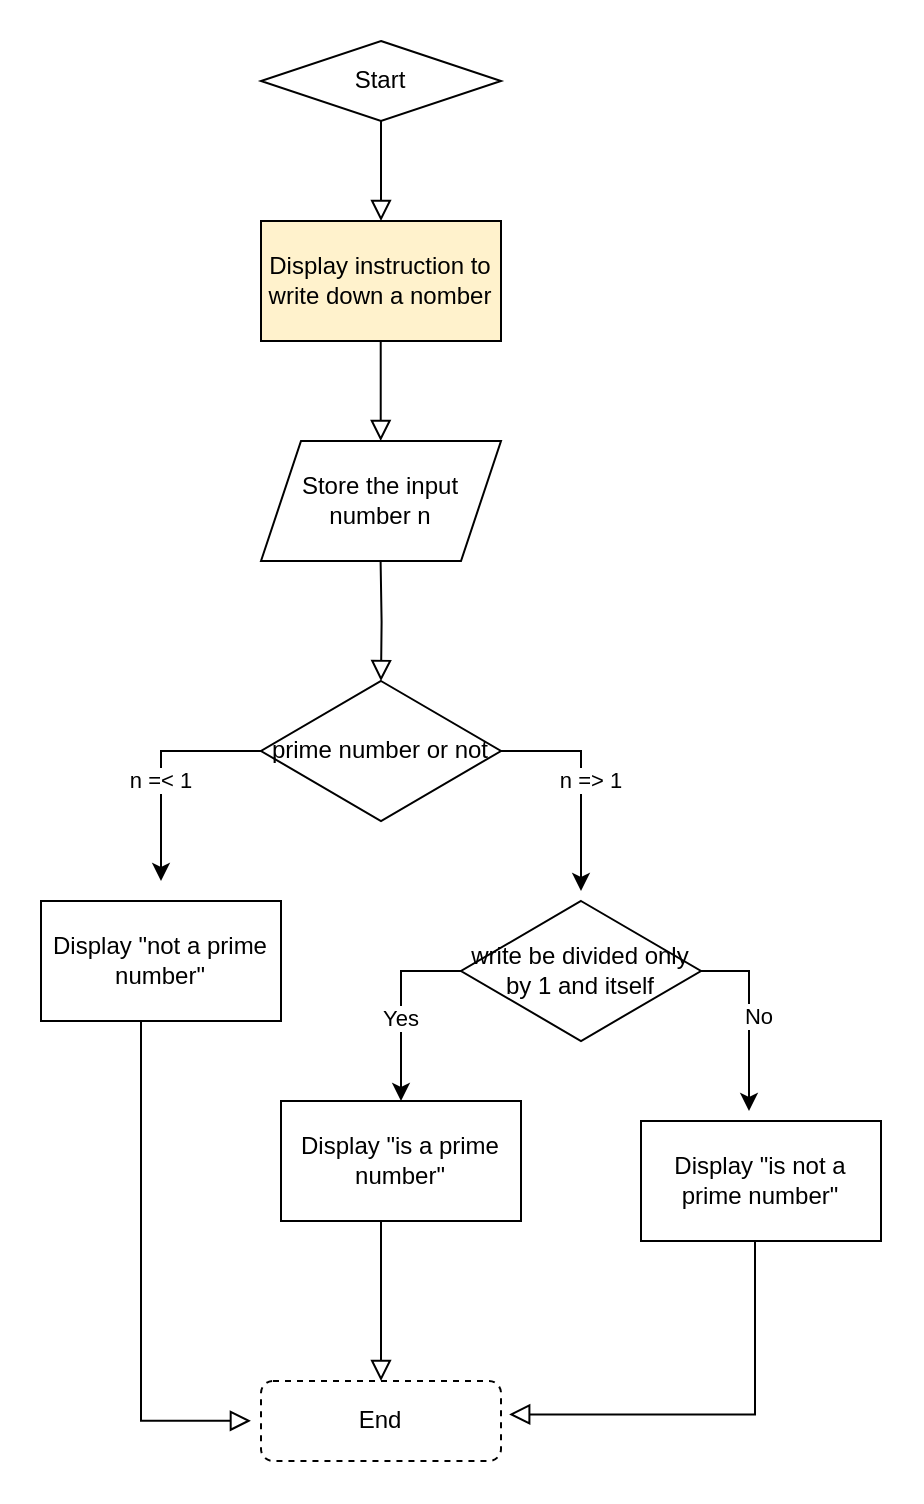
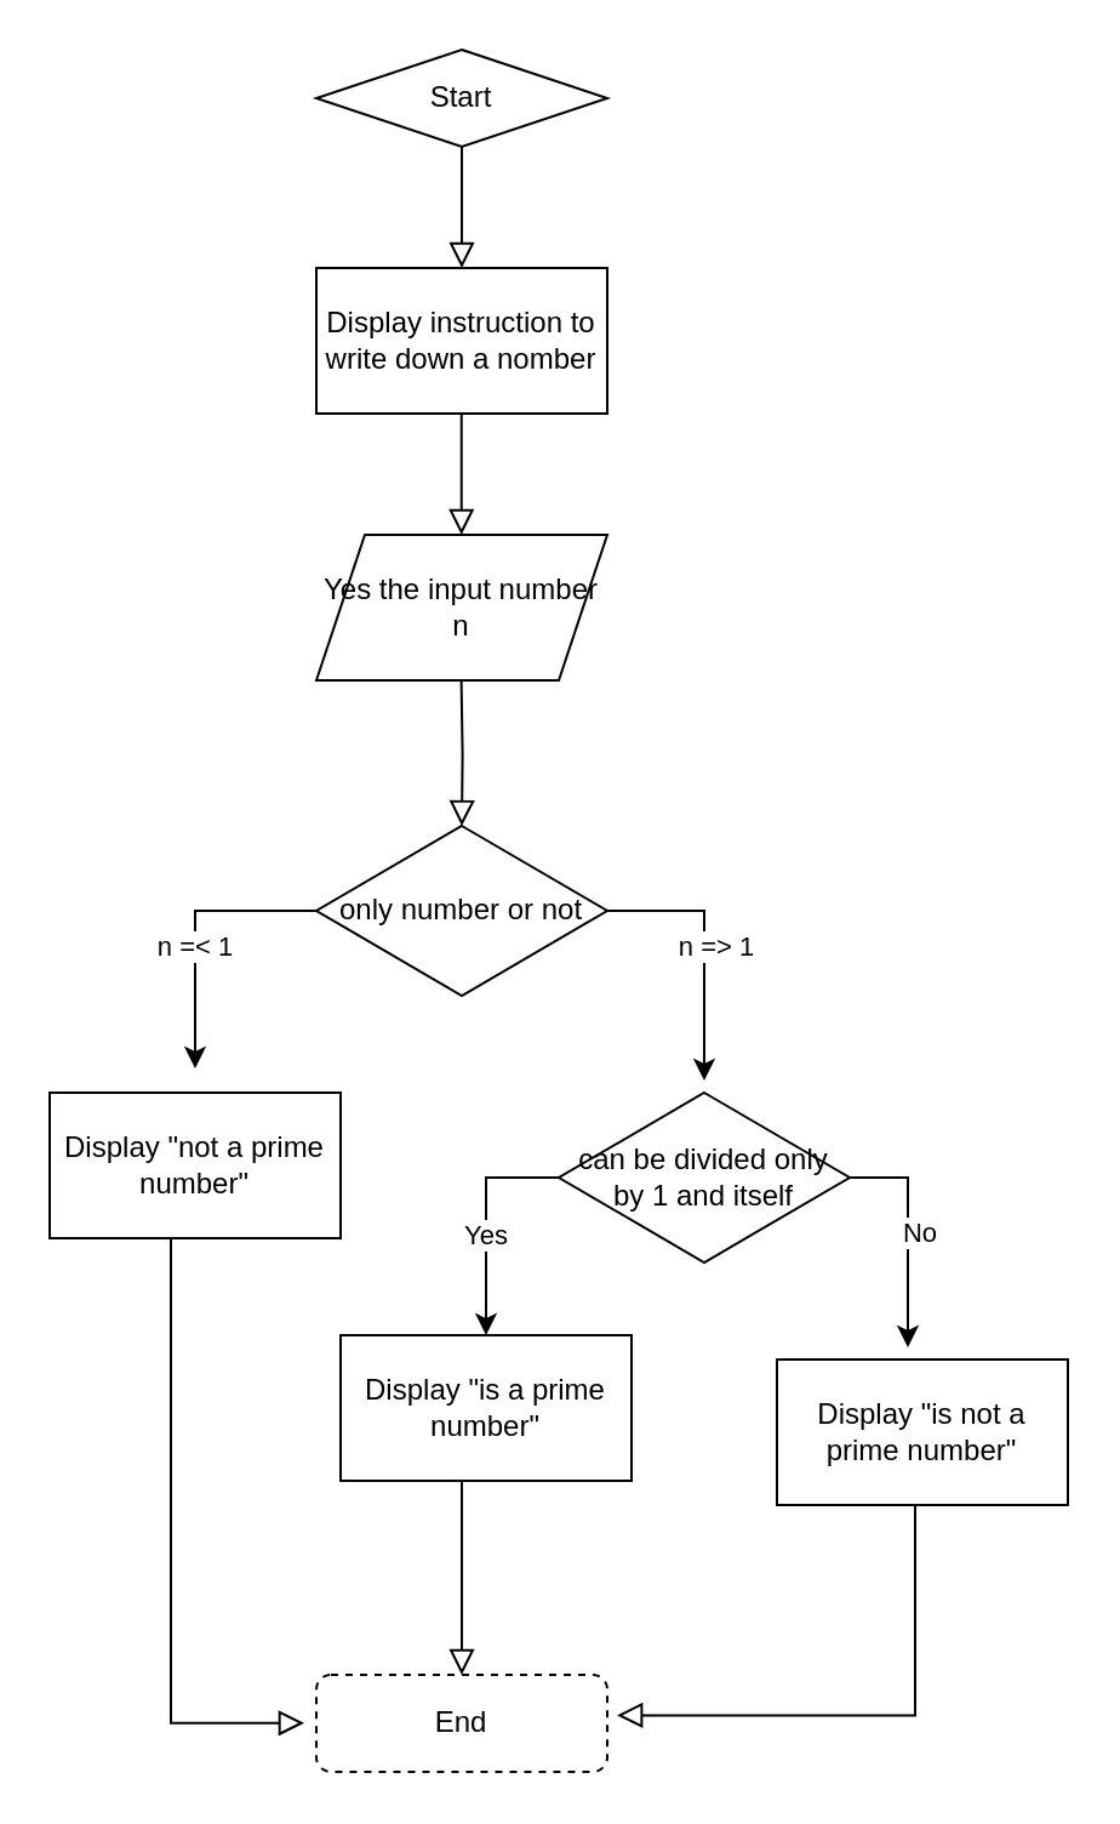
- <mxCell id="5" value="Display instruction to write down a nomber" style="rounded=0;whiteSpace=wrap;html=1;fillColor=#fff2cc;" vertex="1" parent="1"><mxGeometry x="130" y="110" width="120" height="60" as="geometry" /></mxCell>
+ <mxCell id="5" value="Display instruction to write down a nomber" style="rounded=0;whiteSpace=wrap;html=1;" vertex="1" parent="1"><mxGeometry x="130" y="110" width="120" height="60" as="geometry" /></mxCell>
- <mxCell id="6" value="Store the input number n" style="shape=parallelogram;perimeter=parallelogramPerimeter;whiteSpace=wrap;html=1;fixedSize=1;" vertex="1" parent="1"><mxGeometry x="130" y="220" width="120" height="60" as="geometry" /></mxCell>
+ <mxCell id="6" value="Yes the input number n" style="shape=parallelogram;perimeter=parallelogramPerimeter;whiteSpace=wrap;html=1;fixedSize=1;" vertex="1" parent="1"><mxGeometry x="130" y="220" width="120" height="60" as="geometry" /></mxCell>
- <mxCell id="8" value="prime number or not" style="rhombus;whiteSpace=wrap;html=1;" vertex="1" parent="1"><mxGeometry x="130" y="340" width="120" height="70" as="geometry" /></mxCell>
+ <mxCell id="8" value="only number or not" style="rhombus;whiteSpace=wrap;html=1;" vertex="1" parent="1"><mxGeometry x="130" y="340" width="120" height="70" as="geometry" /></mxCell>
- <mxCell id="15" value="write be divided only by 1 and itself" style="rhombus;whiteSpace=wrap;html=1;" vertex="1" parent="1"><mxGeometry x="230" y="450" width="120" height="70" as="geometry" /></mxCell>
+ <mxCell id="15" value="can be divided only by 1 and itself" style="rhombus;whiteSpace=wrap;html=1;" vertex="1" parent="1"><mxGeometry x="230" y="450" width="120" height="70" as="geometry" /></mxCell>
